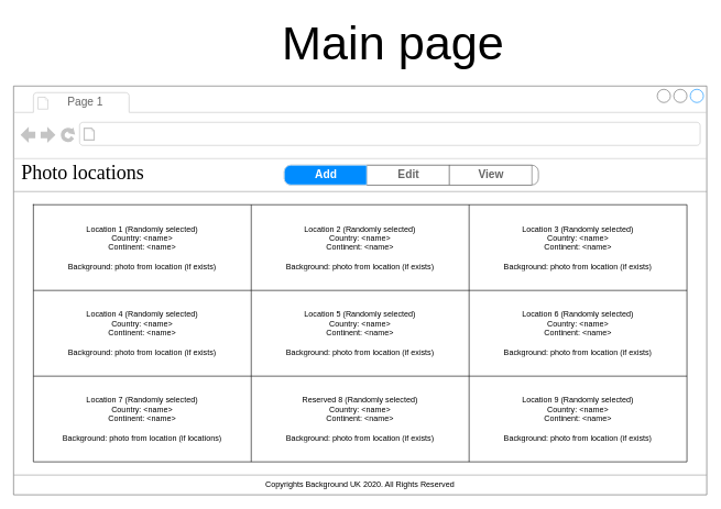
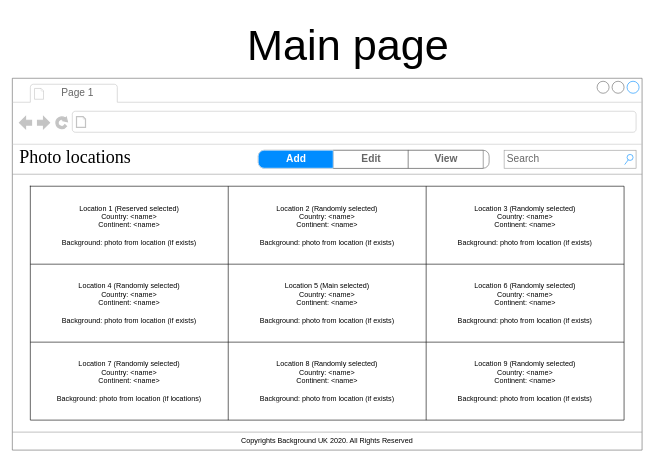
- <mxCell id="26" value="&lt;font style=&quot;font-size: 72px&quot;&gt;Main page&lt;/font&gt;" style="text;html=1;strokeColor=none;fillColor=none;align=center;verticalAlign=middle;whiteSpace=wrap;rounded=0;" vertex="1" parent="1"><mxGeometry x="235" y="10" width="720" height="110" as="geometry" /></mxCell>
+ <mxCell id="26" value="&lt;font style=&quot;font-size: 72px&quot;&gt;Main page&lt;/font&gt;" style="text;html=1;strokeColor=none;fillColor=none;align=center;verticalAlign=middle;whiteSpace=wrap;rounded=0;" vertex="1" parent="1"><mxGeometry x="220" y="20" width="720" height="110" as="geometry" /></mxCell>
+ <mxCell id="5" value="Search" style="strokeWidth=1;shadow=0;dashed=0;align=center;html=1;shape=mxgraph.mockup.forms.searchBox;strokeColor=#999999;mainText=;strokeColor2=#008cff;fontColor=#666666;fontSize=17;align=left;spacingLeft=3;rounded=0;labelBackgroundColor=none;" parent="2" vertex="1"><mxGeometry x="820" y="120" width="220" height="30" as="geometry" /></mxCell>
- <mxCell id="14" value="Location 1 (Randomly selected)&lt;br&gt;Country: &amp;lt;name&amp;gt;&lt;br&gt;Continent: &amp;lt;name&amp;gt;&lt;br&gt;&lt;br&gt;Background: photo from location (if exists)" style="shape=partialRectangle;html=1;whiteSpace=wrap;connectable=0;fillColor=none;top=0;left=0;bottom=0;right=0;overflow=hidden;" vertex="1" parent="13"><mxGeometry width="330" height="130" as="geometry" /></mxCell>
+ <mxCell id="14" value="Location 1 (Reserved selected)&lt;br&gt;Country: &amp;lt;name&amp;gt;&lt;br&gt;Continent: &amp;lt;name&amp;gt;&lt;br&gt;&lt;br&gt;Background: photo from location (if exists)" style="shape=partialRectangle;html=1;whiteSpace=wrap;connectable=0;fillColor=none;top=0;left=0;bottom=0;right=0;overflow=hidden;" vertex="1" parent="13"><mxGeometry width="330" height="130" as="geometry" /></mxCell>
- <mxCell id="19" value="&lt;span&gt;Location 5 (Randomly selected)&lt;/span&gt;&lt;br&gt;&lt;span&gt;Country: &amp;lt;name&amp;gt;&lt;/span&gt;&lt;br&gt;&lt;span&gt;Continent: &amp;lt;name&amp;gt;&lt;/span&gt;&lt;br&gt;&lt;br&gt;&lt;span&gt;Background: photo from location (if exists)&lt;/span&gt;" style="shape=partialRectangle;html=1;whiteSpace=wrap;connectable=0;fillColor=none;top=0;left=0;bottom=0;right=0;overflow=hidden;" vertex="1" parent="17"><mxGeometry x="330" width="330" height="130" as="geometry" /></mxCell>
+ <mxCell id="19" value="&lt;span&gt;Location 5 (Main selected)&lt;/span&gt;&lt;br&gt;&lt;span&gt;Country: &amp;lt;name&amp;gt;&lt;/span&gt;&lt;br&gt;&lt;span&gt;Continent: &amp;lt;name&amp;gt;&lt;/span&gt;&lt;br&gt;&lt;br&gt;&lt;span&gt;Background: photo from location (if exists)&lt;/span&gt;" style="shape=partialRectangle;html=1;whiteSpace=wrap;connectable=0;fillColor=none;top=0;left=0;bottom=0;right=0;overflow=hidden;" vertex="1" parent="17"><mxGeometry x="330" width="330" height="130" as="geometry" /></mxCell>
- <mxCell id="23" value="&lt;span&gt;Reserved 8 (Randomly selected)&lt;/span&gt;&lt;br&gt;&lt;span&gt;Country: &amp;lt;name&amp;gt;&lt;/span&gt;&lt;br&gt;&lt;span&gt;Continent: &amp;lt;name&amp;gt;&lt;/span&gt;&lt;br&gt;&lt;br&gt;&lt;span&gt;Background: photo from location (if exists)&lt;/span&gt;" style="shape=partialRectangle;html=1;whiteSpace=wrap;connectable=0;fillColor=none;top=0;left=0;bottom=0;right=0;overflow=hidden;" vertex="1" parent="21"><mxGeometry x="330" width="330" height="130" as="geometry" /></mxCell>
+ <mxCell id="23" value="&lt;span&gt;Location 8 (Randomly selected)&lt;/span&gt;&lt;br&gt;&lt;span&gt;Country: &amp;lt;name&amp;gt;&lt;/span&gt;&lt;br&gt;&lt;span&gt;Continent: &amp;lt;name&amp;gt;&lt;/span&gt;&lt;br&gt;&lt;br&gt;&lt;span&gt;Background: photo from location (if exists)&lt;/span&gt;" style="shape=partialRectangle;html=1;whiteSpace=wrap;connectable=0;fillColor=none;top=0;left=0;bottom=0;right=0;overflow=hidden;" vertex="1" parent="21"><mxGeometry x="330" width="330" height="130" as="geometry" /></mxCell>
